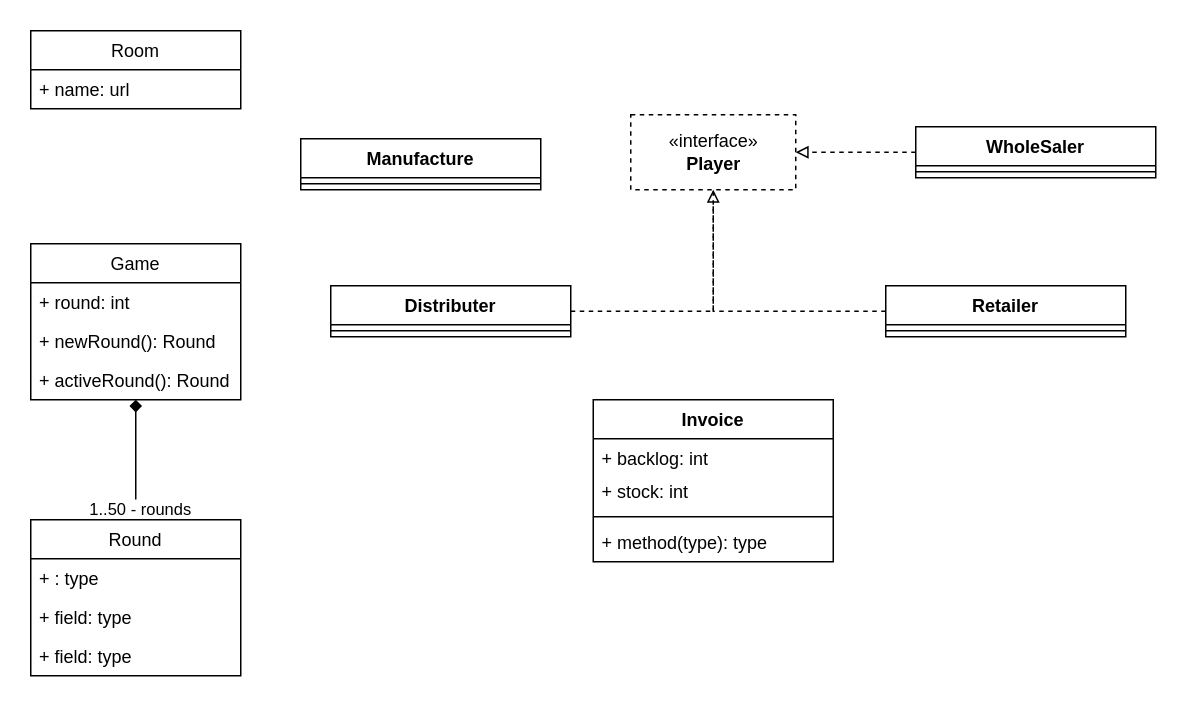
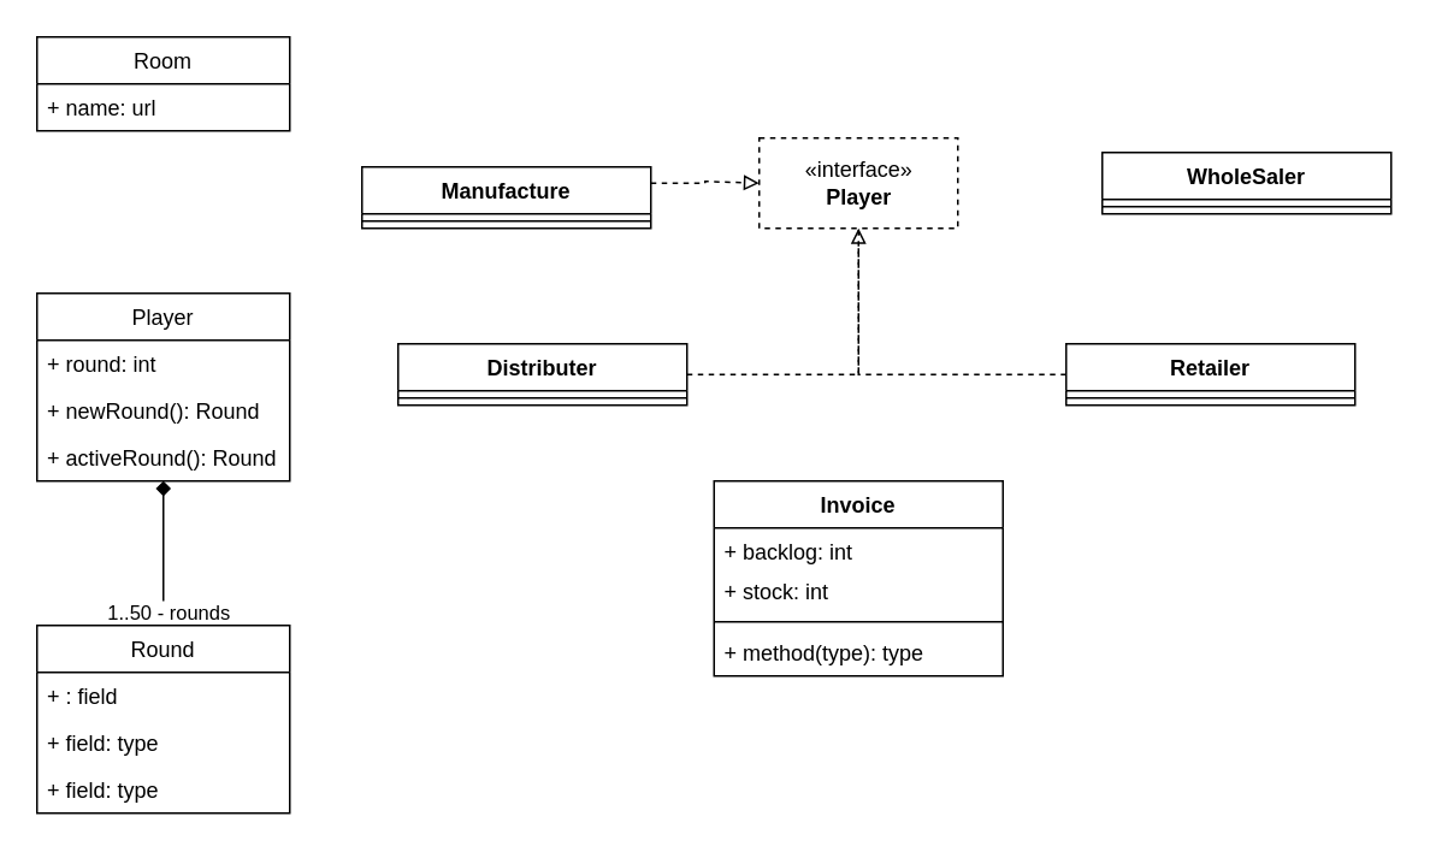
+ <mxCell id="14" style="edgeStyle=orthogonalEdgeStyle;rounded=0;orthogonalLoop=1;jettySize=auto;html=1;entryX=0;entryY=0.5;entryDx=0;entryDy=0;endArrow=block;endFill=0;strokeWidth=1;dashed=1;" edge="1" parent="1" source="15" target="31"><mxGeometry relative="1" as="geometry"><Array as="points"><mxPoint x="390" y="101" /><mxPoint x="390" y="100" /></Array></mxGeometry></mxCell>
- <mxCell id="25" style="edgeStyle=orthogonalEdgeStyle;rounded=0;orthogonalLoop=1;jettySize=auto;html=1;dashed=1;endArrow=block;endFill=0;strokeWidth=1;" edge="1" parent="1" source="26" target="31"><mxGeometry relative="1" as="geometry" /></mxCell>
- <mxCell id="10" value="Game" style="swimlane;fontStyle=0;childLayout=stackLayout;horizontal=1;startSize=26;fillColor=none;horizontalStack=0;resizeParent=1;resizeParentMax=0;resizeLast=0;collapsible=1;marginBottom=0;" vertex="1" parent="1"><mxGeometry x="20" y="162" width="140" height="104" as="geometry" /></mxCell>
+ <mxCell id="10" value="Player" style="swimlane;fontStyle=0;childLayout=stackLayout;horizontal=1;startSize=26;fillColor=none;horizontalStack=0;resizeParent=1;resizeParentMax=0;resizeLast=0;collapsible=1;marginBottom=0;" vertex="1" parent="1"><mxGeometry x="20" y="162" width="140" height="104" as="geometry" /></mxCell>
- <mxCell id="7" value="+ : type" style="text;strokeColor=none;fillColor=none;align=left;verticalAlign=top;spacingLeft=4;spacingRight=4;overflow=hidden;rotatable=0;points=[[0,0.5],[1,0.5]];portConstraint=eastwest;" vertex="1" parent="6"><mxGeometry y="26" width="140" height="26" as="geometry" /></mxCell>
+ <mxCell id="7" value="+ : field" style="text;strokeColor=none;fillColor=none;align=left;verticalAlign=top;spacingLeft=4;spacingRight=4;overflow=hidden;rotatable=0;points=[[0,0.5],[1,0.5]];portConstraint=eastwest;" vertex="1" parent="6"><mxGeometry y="26" width="140" height="26" as="geometry" /></mxCell>
